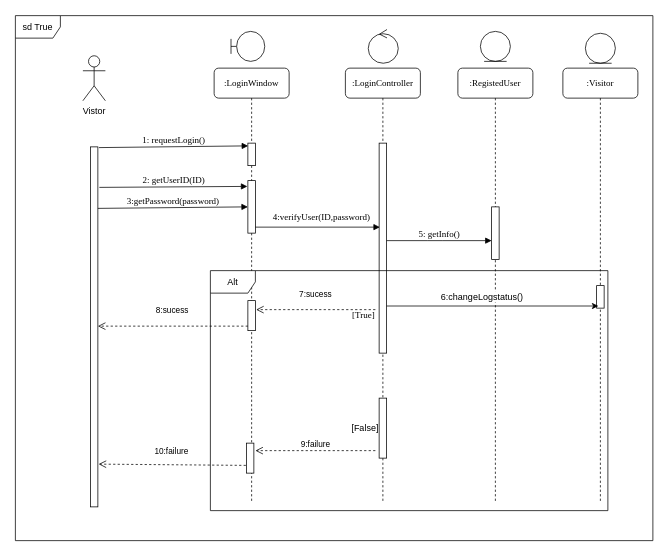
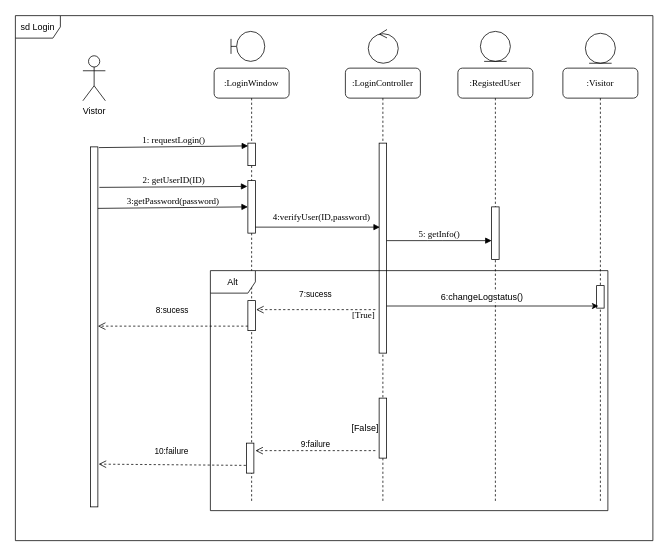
- <mxCell id="32" value="sd True" style="shape=umlFrame;whiteSpace=wrap;html=1;" vertex="1" parent="1"><mxGeometry x="20" y="20" width="850" height="700" as="geometry" /></mxCell>
+ <mxCell id="32" value="sd Login" style="shape=umlFrame;whiteSpace=wrap;html=1;" vertex="1" parent="1"><mxGeometry x="20" y="20" width="850" height="700" as="geometry" /></mxCell>
